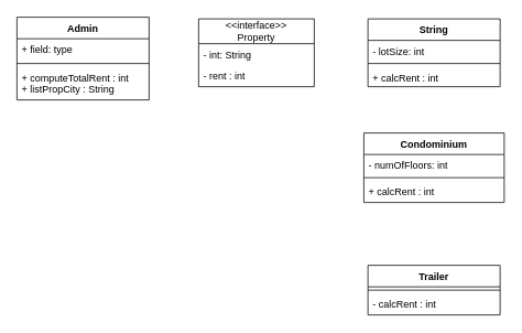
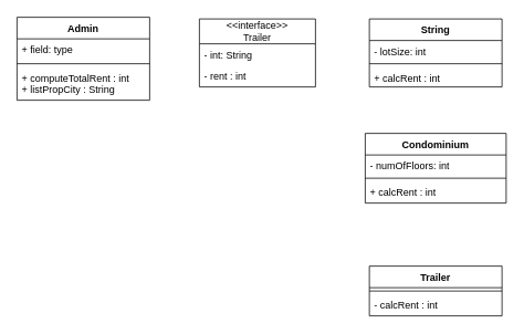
- <mxCell id="10" value="&amp;lt;&amp;lt;interface&amp;gt;&amp;gt;&lt;div&gt;Property&lt;/div&gt;" style="swimlane;fontStyle=0;childLayout=stackLayout;horizontal=1;startSize=30;fillColor=none;horizontalStack=0;resizeParent=1;resizeParentMax=0;resizeLast=0;collapsible=1;marginBottom=0;whiteSpace=wrap;html=1;" vertex="1" parent="1"><mxGeometry x="240" y="22" width="140" height="82" as="geometry" /></mxCell>
+ <mxCell id="10" value="&amp;lt;&amp;lt;interface&amp;gt;&amp;gt;&lt;div&gt;Trailer&lt;/div&gt;" style="swimlane;fontStyle=0;childLayout=stackLayout;horizontal=1;startSize=30;fillColor=none;horizontalStack=0;resizeParent=1;resizeParentMax=0;resizeLast=0;collapsible=1;marginBottom=0;whiteSpace=wrap;html=1;" vertex="1" parent="1"><mxGeometry x="240" y="22" width="140" height="82" as="geometry" /></mxCell>
